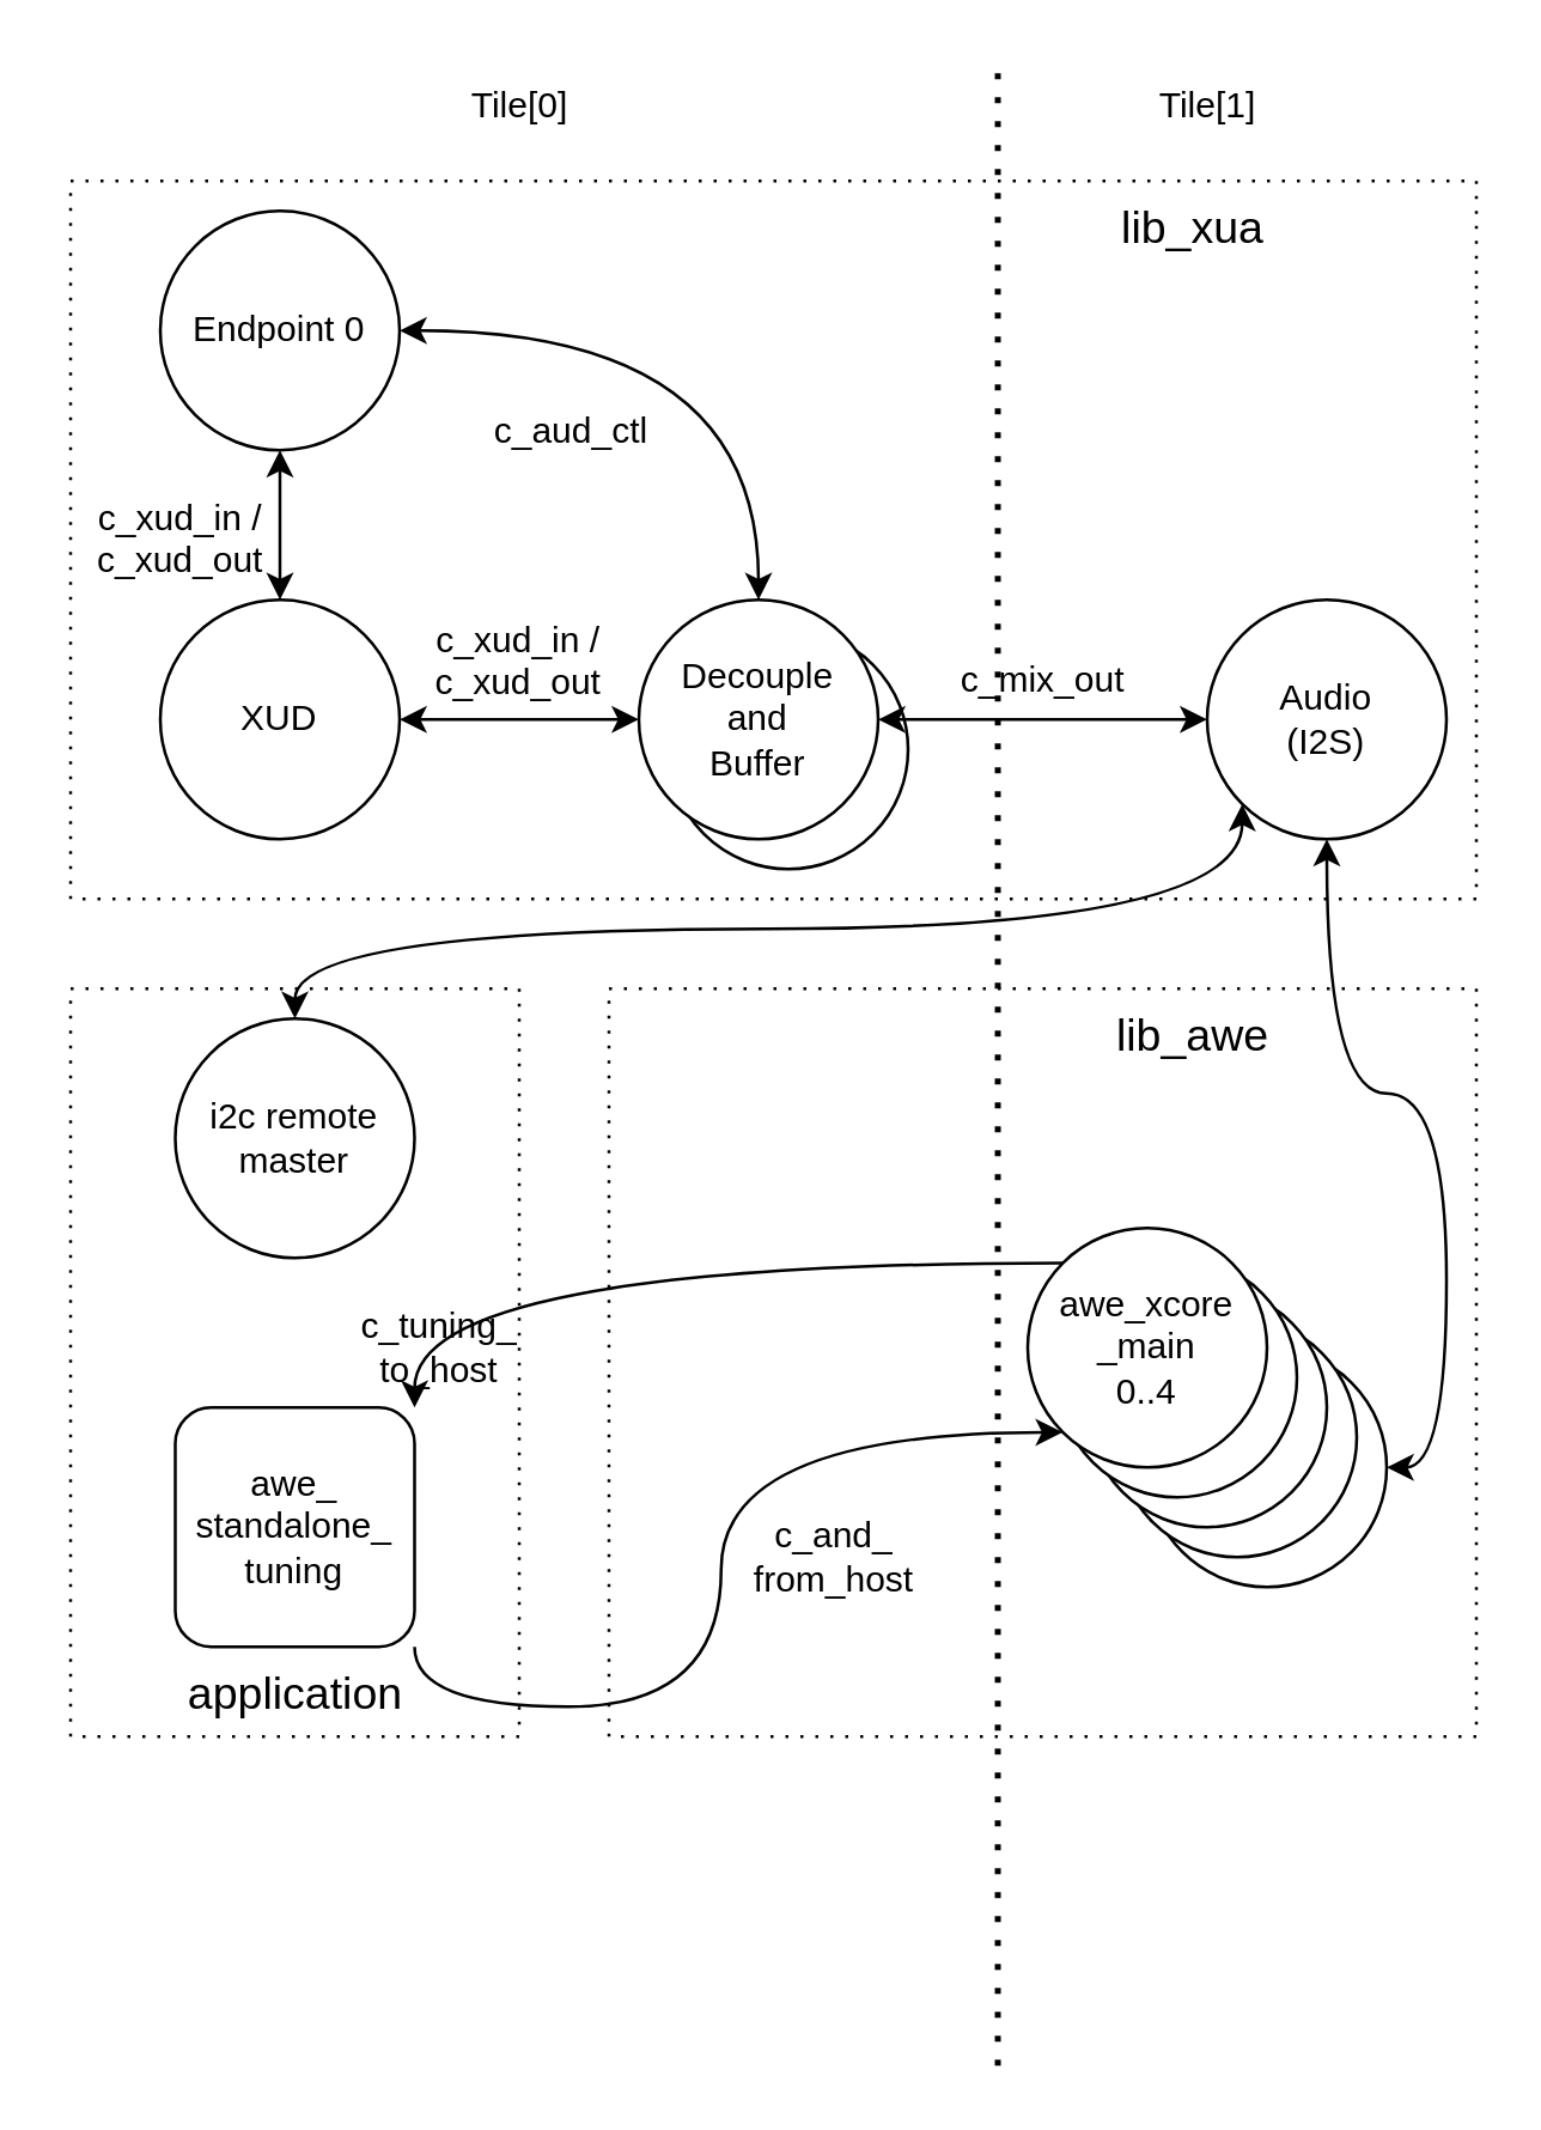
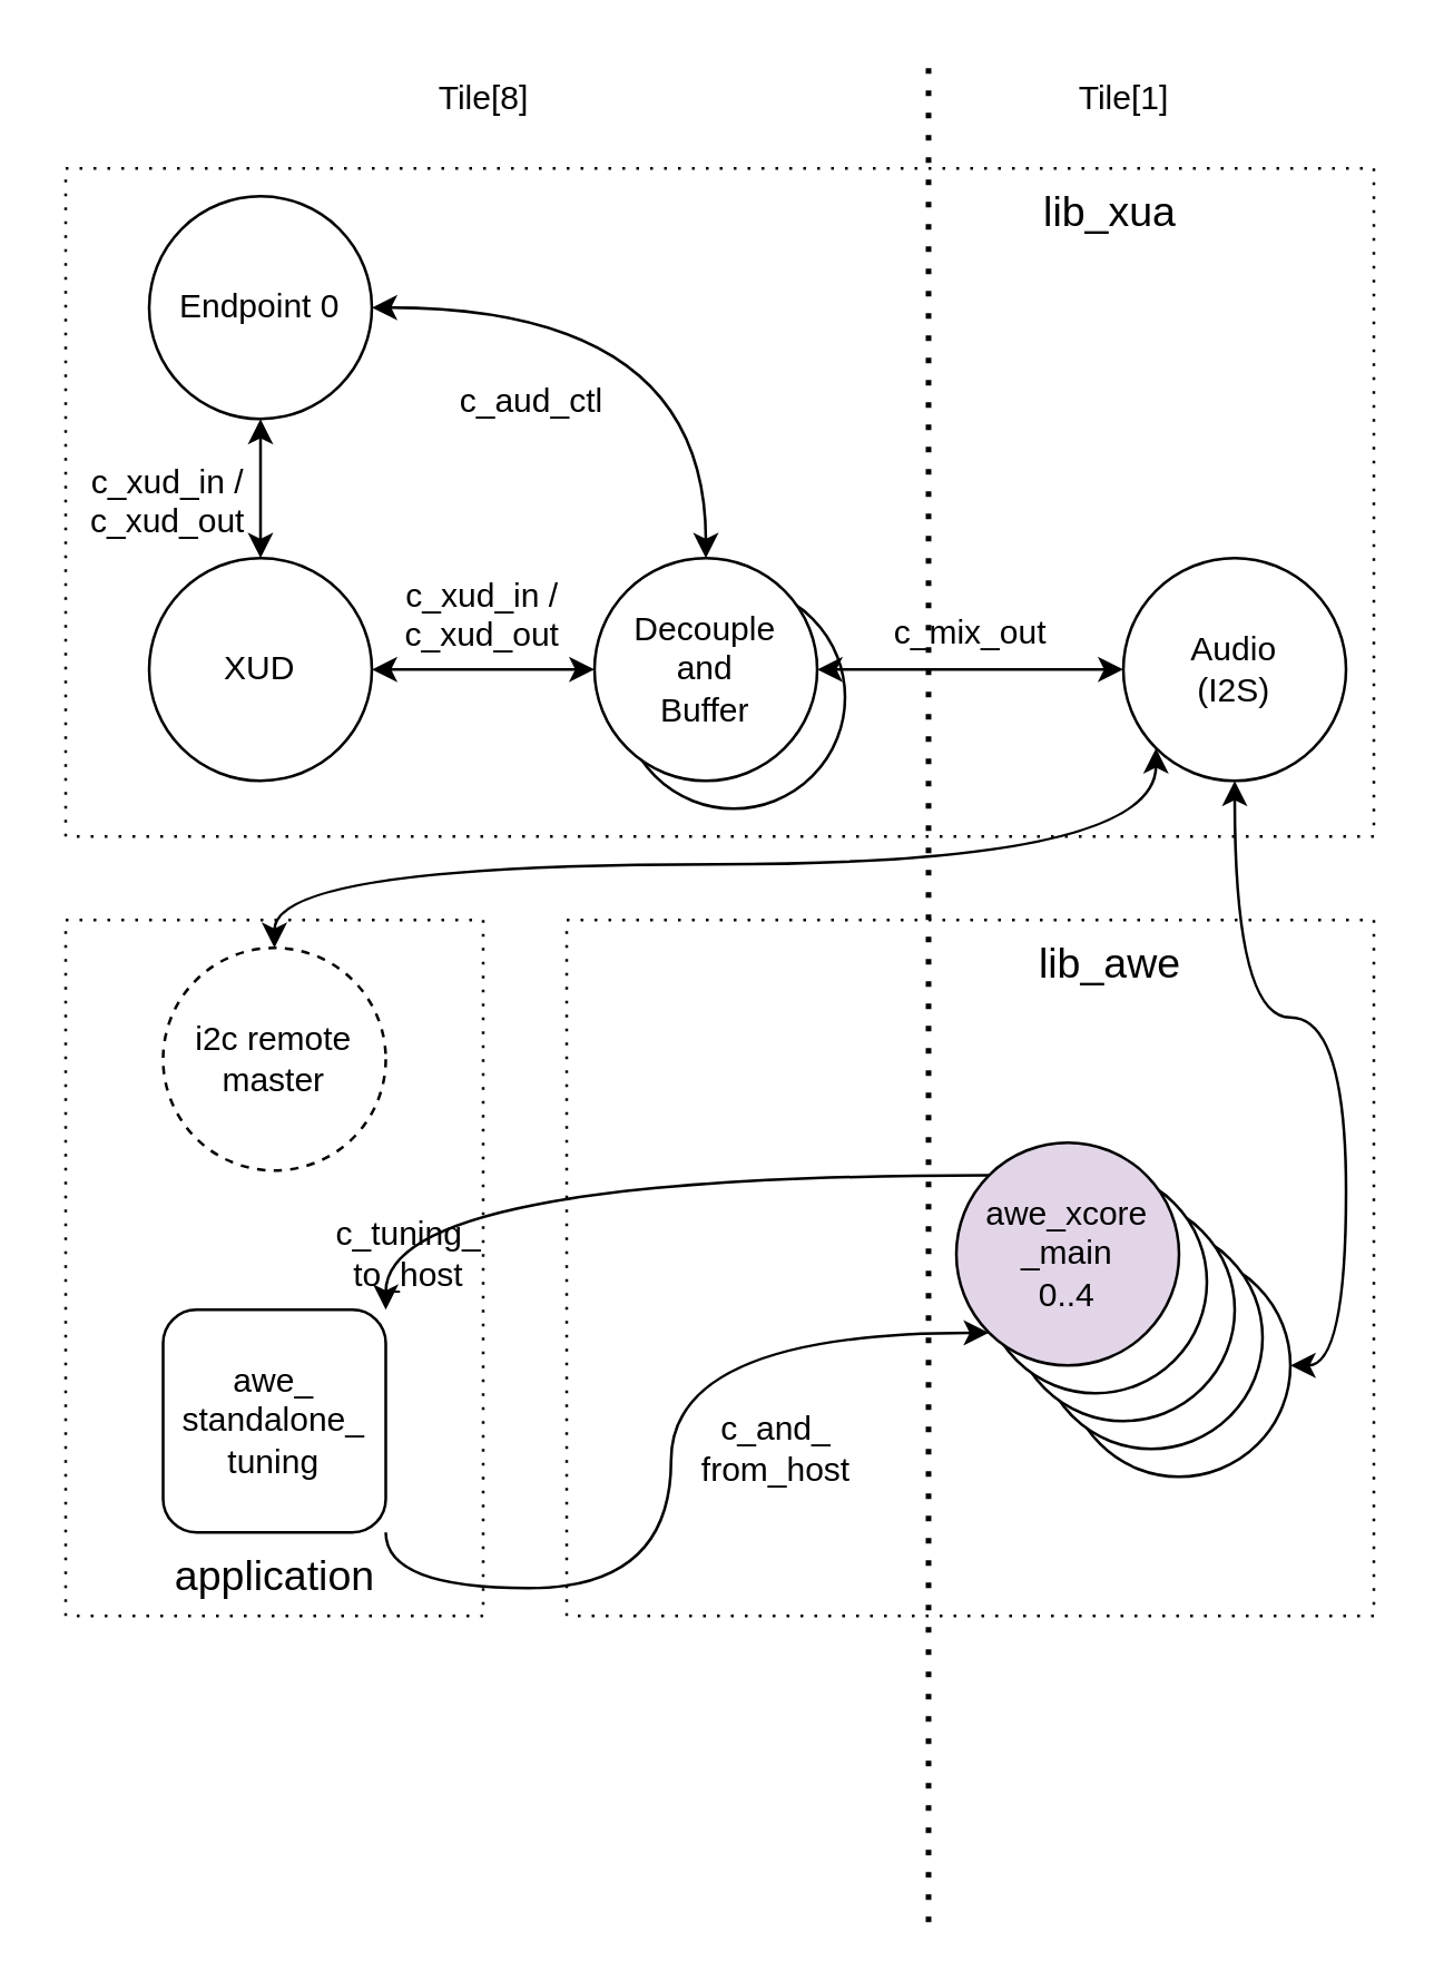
- <mxCell id="35" value="Tile[0]" style="text;html=1;align=center;verticalAlign=middle;resizable=0;points=[];autosize=1;strokeColor=none;fillColor=none;" parent="1" vertex="1"><mxGeometry x="143" y="20" width="60" height="30" as="geometry" /></mxCell>
+ <mxCell id="35" value="Tile[8]" style="text;html=1;align=center;verticalAlign=middle;resizable=0;points=[];autosize=1;strokeColor=none;fillColor=none;" parent="1" vertex="1"><mxGeometry x="143" y="20" width="60" height="30" as="geometry" /></mxCell>
- <mxCell id="33" value="i2c remote master" style="ellipse;whiteSpace=wrap;html=1;" parent="1" vertex="1"><mxGeometry x="58" y="340" width="80" height="80" as="geometry" /></mxCell>
+ <mxCell id="33" value="i2c remote master" style="ellipse;whiteSpace=wrap;html=1;dashed=1;" parent="1" vertex="1"><mxGeometry x="58" y="340" width="80" height="80" as="geometry" /></mxCell>
- <mxCell id="18" value="awe_xcore&lt;br&gt;_main&lt;br&gt;0..4" style="ellipse;whiteSpace=wrap;html=1;" parent="1" vertex="1"><mxGeometry x="343" y="410" width="80" height="80" as="geometry" /></mxCell>
+ <mxCell id="18" value="awe_xcore&lt;br&gt;_main&lt;br&gt;0..4" style="ellipse;whiteSpace=wrap;html=1;fillColor=#e1d5e7;" parent="1" vertex="1"><mxGeometry x="343" y="410" width="80" height="80" as="geometry" /></mxCell>
